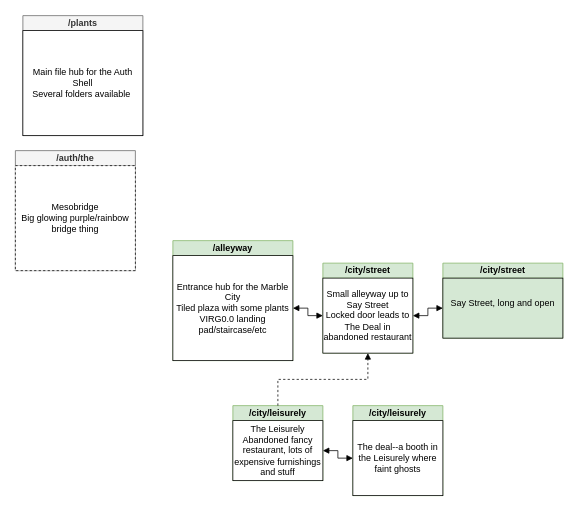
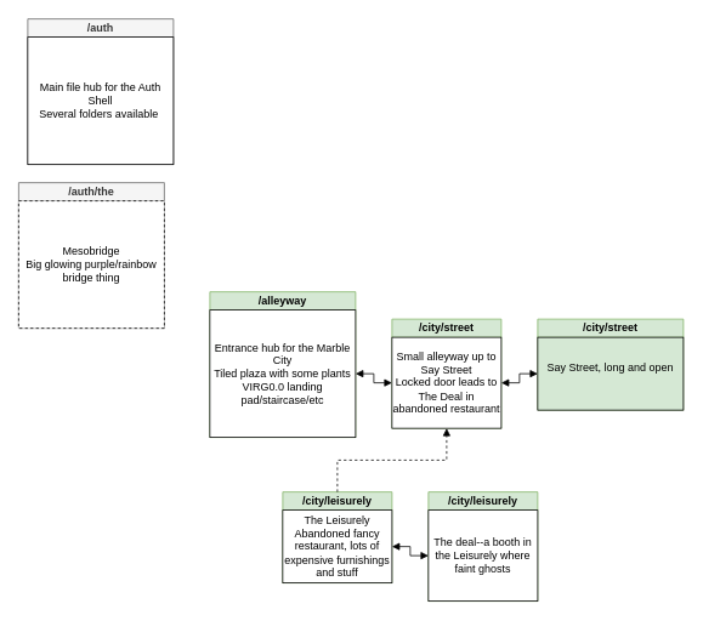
- <mxCell id="18" value="/plants" style="swimlane;whiteSpace=wrap;html=1;startSize=20;fillColor=#f5f5f5;fontColor=#333333;strokeColor=#666666;" vertex="1" parent="1"><mxGeometry x="30" y="20" width="160" height="160" as="geometry"><mxRectangle x="520" y="420" width="60" height="30" as="alternateBounds" /></mxGeometry></mxCell>
+ <mxCell id="18" value="/auth" style="swimlane;whiteSpace=wrap;html=1;startSize=20;fillColor=#f5f5f5;fontColor=#333333;strokeColor=#666666;" vertex="1" parent="1"><mxGeometry x="30" y="20" width="160" height="160" as="geometry"><mxRectangle x="520" y="420" width="60" height="30" as="alternateBounds" /></mxGeometry></mxCell>
